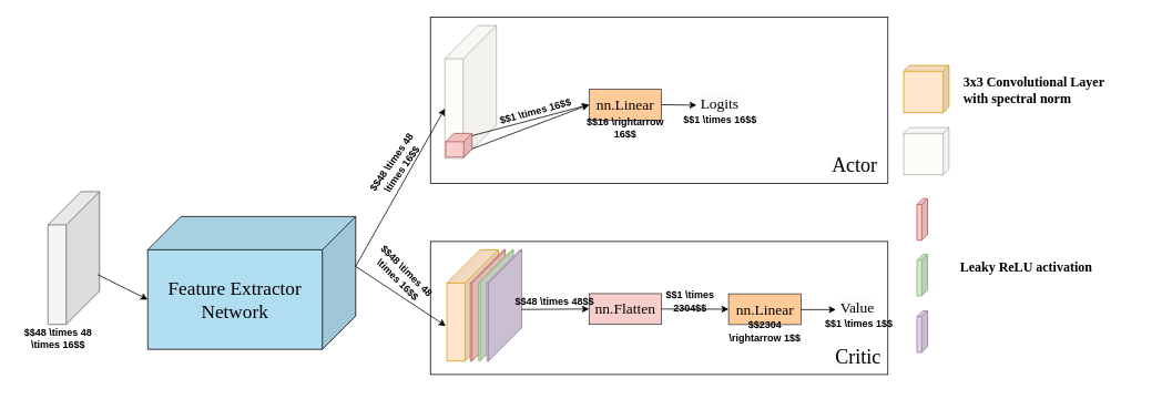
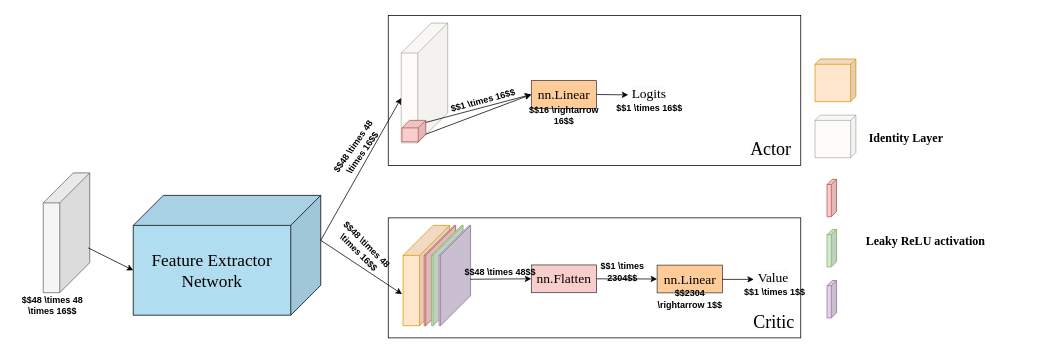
- <mxCell id="39" value="&lt;font style=&quot;font-size: 16px;&quot; face=&quot;Times New Roman&quot;&gt;3x3 Convolutional Layer&lt;br&gt;&lt;/font&gt;&lt;div style=&quot;font-size: 16px;&quot;&gt;&lt;span style=&quot;background-color: initial;&quot;&gt;&lt;font style=&quot;font-size: 16px;&quot; face=&quot;Ne84J0Gd9cENzF5O0XFA&quot;&gt;with spectral norm&lt;/font&gt;&lt;/span&gt;&lt;/div&gt;" style="text;html=1;strokeColor=none;fillColor=none;align=left;verticalAlign=middle;whiteSpace=wrap;rounded=0;fontStyle=1" vertex="1" parent="1"><mxGeometry x="1156" y="96.24" width="231" height="23.88" as="geometry" /></mxCell>
+ <mxCell id="44" value="&lt;font face=&quot;Times New Roman&quot;&gt;&lt;span style=&quot;font-size: 16px;&quot;&gt;Identity Layer&lt;/span&gt;&lt;/font&gt;" style="text;html=1;strokeColor=none;fillColor=none;align=left;verticalAlign=middle;whiteSpace=wrap;rounded=0;fontStyle=1" vertex="1" parent="1"><mxGeometry x="1156" y="171.05" width="231" height="23.88" as="geometry" /></mxCell>
